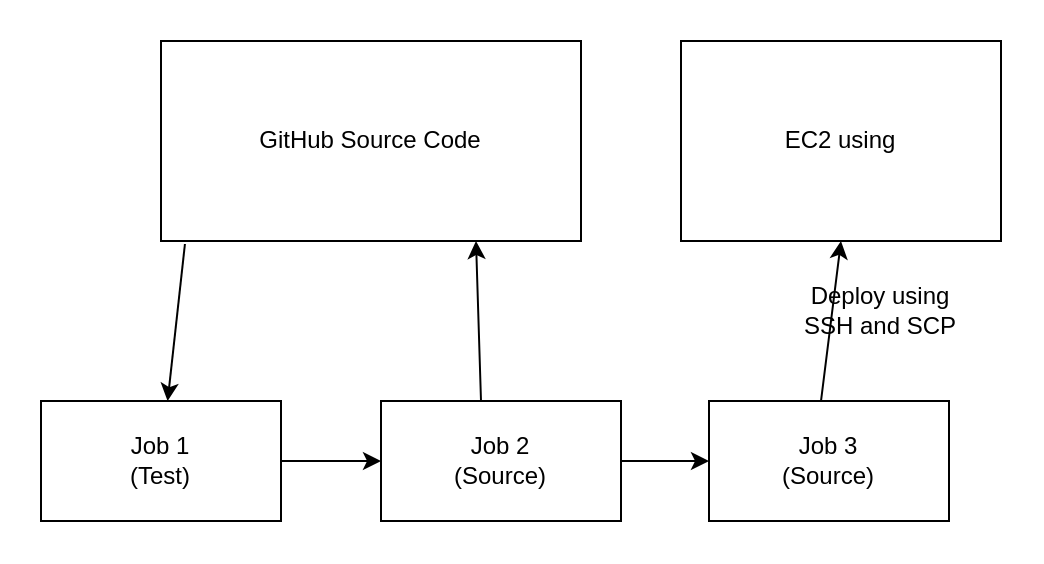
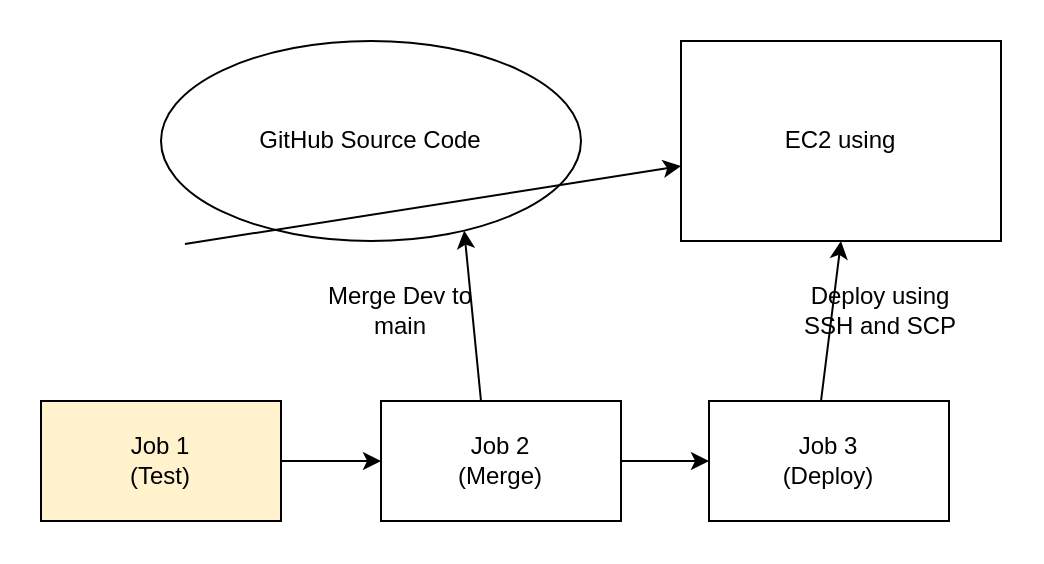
- <mxCell id="3" value="GitHub Source Code" style="rounded=0;whiteSpace=wrap;html=1;" vertex="1" parent="1"><mxGeometry x="80" y="20" width="210" height="100" as="geometry" /></mxCell>
+ <mxCell id="3" value="GitHub Source Code" style="ellipse;whiteSpace=wrap;html=1;" vertex="1" parent="1"><mxGeometry x="80" y="20" width="210" height="100" as="geometry" /></mxCell>
+ <mxCell id="10" value="Merge Dev to main" style="text;html=1;strokeColor=none;fillColor=none;align=center;verticalAlign=middle;whiteSpace=wrap;rounded=0;" vertex="1" parent="1"><mxGeometry x="160" y="140" width="80" height="30" as="geometry" /></mxCell>
- <mxCell id="4" value="" style="endArrow=classic;html=1;rounded=0;exitX=0.057;exitY=1.015;exitDx=0;exitDy=0;exitPerimeter=0;" edge="1" parent="1" source="3" target="2"><mxGeometry width="50" height="50" relative="1" as="geometry"><mxPoint x="90" y="200" as="sourcePoint" /><mxPoint x="100" y="198" as="targetPoint" /></mxGeometry></mxCell>
+ <mxCell id="4" value="" style="endArrow=classic;html=1;rounded=0;exitX=0.057;exitY=1.015;exitDx=0;exitDy=0;exitPerimeter=0;" edge="1" parent="1" source="3" target="11"><mxGeometry width="50" height="50" relative="1" as="geometry"><mxPoint x="90" y="200" as="sourcePoint" /><mxPoint x="100" y="198" as="targetPoint" /></mxGeometry></mxCell>
- <mxCell id="2" value="Job 1&lt;br&gt;(Test)" style="rounded=0;whiteSpace=wrap;html=1;" vertex="1" parent="1"><mxGeometry x="20" y="200" width="120" height="60" as="geometry" /></mxCell>
+ <mxCell id="2" value="Job 1&lt;br&gt;(Test)" style="rounded=0;whiteSpace=wrap;html=1;fillColor=#fff2cc;" vertex="1" parent="1"><mxGeometry x="20" y="200" width="120" height="60" as="geometry" /></mxCell>
- <mxCell id="5" value="Job 2&lt;br&gt;(Source)" style="rounded=0;whiteSpace=wrap;html=1;" vertex="1" parent="1"><mxGeometry x="190" y="200" width="120" height="60" as="geometry" /></mxCell>
+ <mxCell id="5" value="Job 2&lt;br&gt;(Merge)" style="rounded=0;whiteSpace=wrap;html=1;" vertex="1" parent="1"><mxGeometry x="190" y="200" width="120" height="60" as="geometry" /></mxCell>
- <mxCell id="8" value="Job 3&lt;br&gt;(Source)" style="rounded=0;whiteSpace=wrap;html=1;" vertex="1" parent="1"><mxGeometry x="354" y="200" width="120" height="60" as="geometry" /></mxCell>
+ <mxCell id="8" value="Job 3&lt;br&gt;(Deploy)" style="rounded=0;whiteSpace=wrap;html=1;" vertex="1" parent="1"><mxGeometry x="354" y="200" width="120" height="60" as="geometry" /></mxCell>
